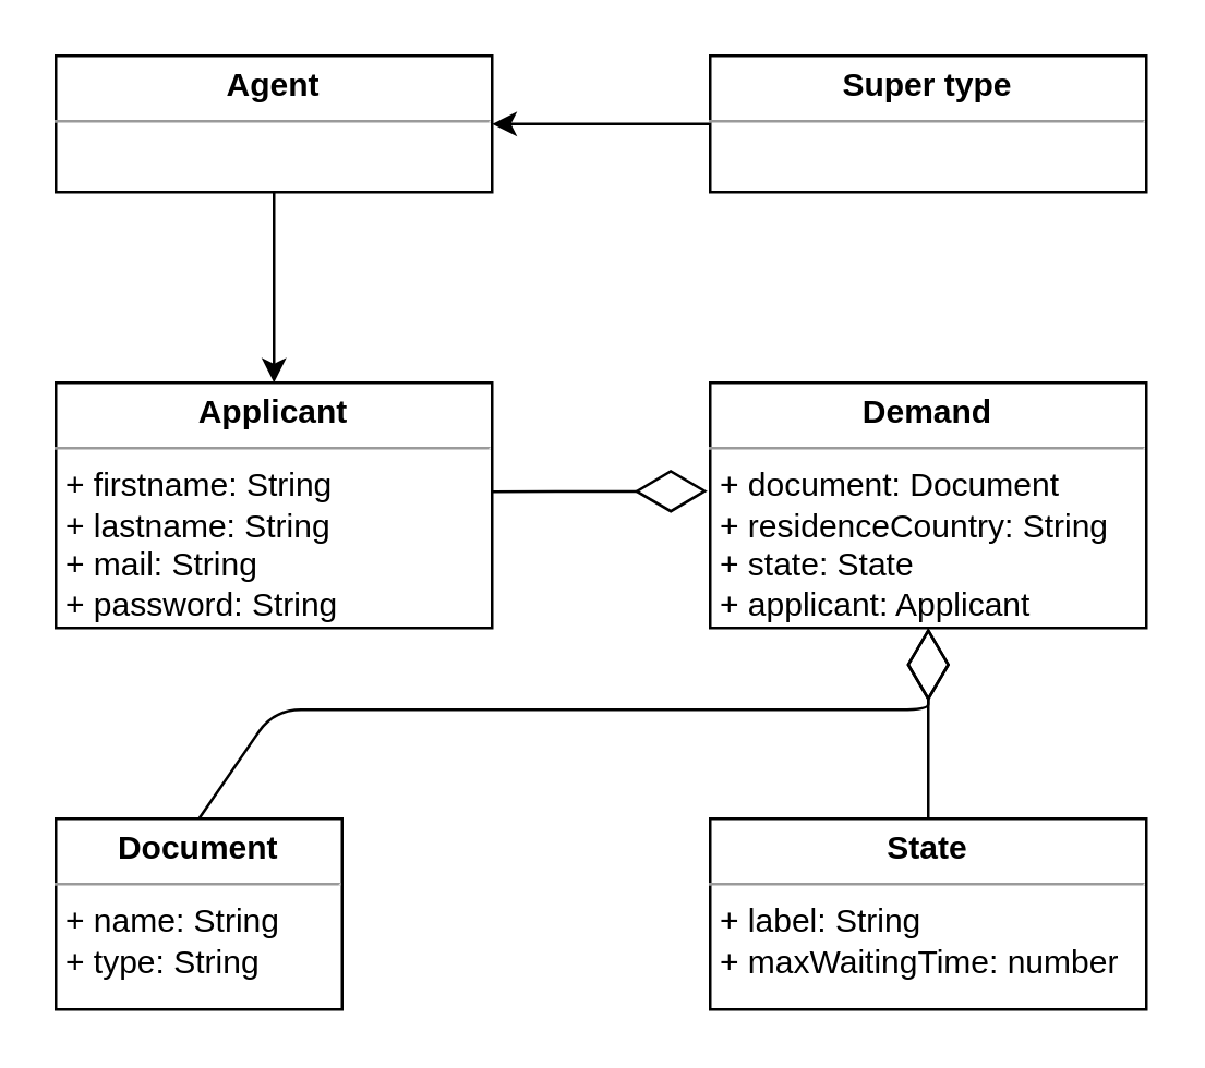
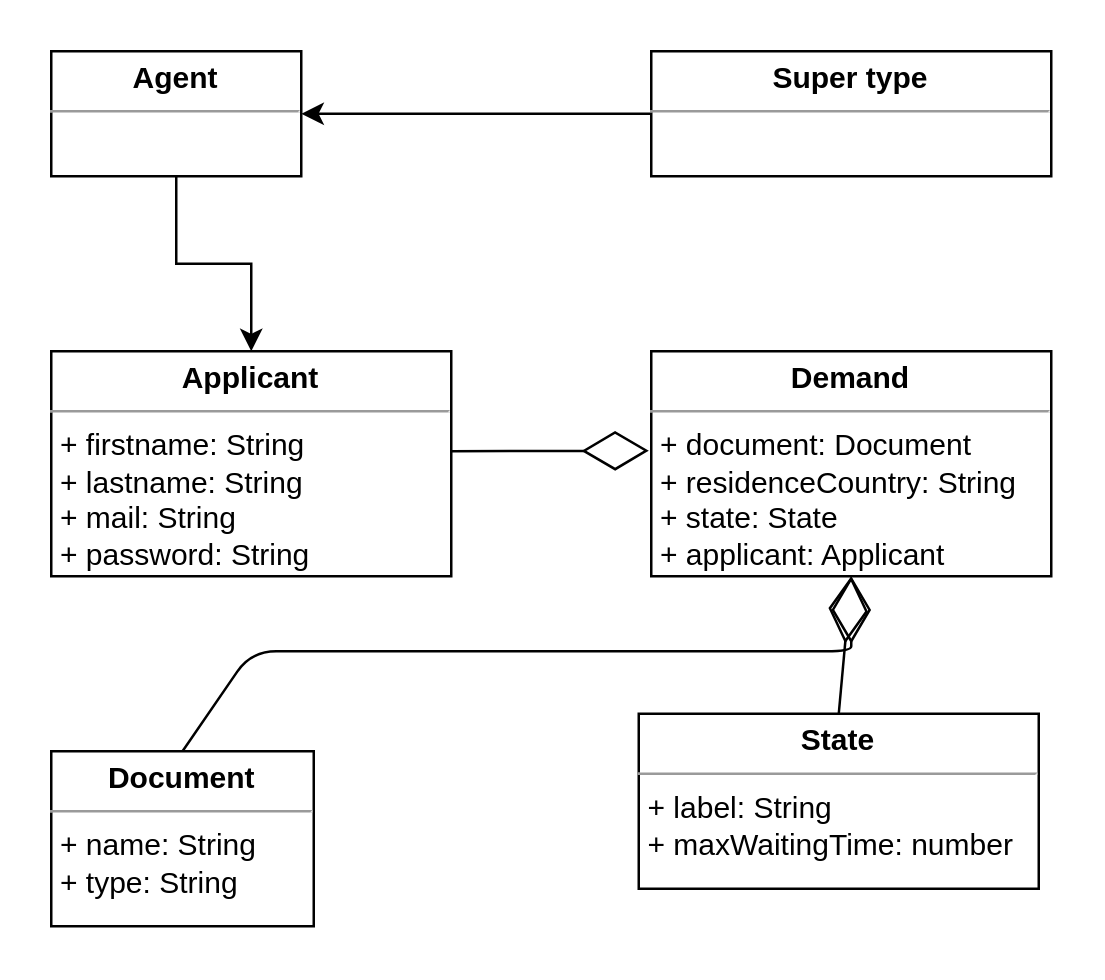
- <mxCell id="3" value="&lt;p style=&quot;margin: 0px ; margin-top: 4px ; text-align: center&quot;&gt;&lt;b&gt;Agent&lt;/b&gt;&lt;/p&gt;&lt;hr size=&quot;1&quot;&gt;&lt;p style=&quot;margin: 0px ; margin-left: 4px&quot;&gt;&lt;br&gt;&lt;/p&gt;" style="verticalAlign=top;align=left;overflow=fill;fontSize=12;fontFamily=Helvetica;html=1;" parent="1" vertex="1"><mxGeometry x="20" y="20" width="160" height="50" as="geometry" /></mxCell>
+ <mxCell id="3" value="&lt;p style=&quot;margin: 0px ; margin-top: 4px ; text-align: center&quot;&gt;&lt;b&gt;Agent&lt;/b&gt;&lt;/p&gt;&lt;hr size=&quot;1&quot;&gt;&lt;p style=&quot;margin: 0px ; margin-left: 4px&quot;&gt;&lt;br&gt;&lt;/p&gt;" style="verticalAlign=top;align=left;overflow=fill;fontSize=12;fontFamily=Helvetica;html=1;" parent="1" vertex="1"><mxGeometry x="20" y="20" width="100" height="50" as="geometry" /></mxCell>
- <mxCell id="7" value="&lt;p style=&quot;margin: 0px ; margin-top: 4px ; text-align: center&quot;&gt;&lt;b&gt;State&lt;/b&gt;&lt;/p&gt;&lt;hr size=&quot;1&quot;&gt;&lt;p style=&quot;margin: 0px ; margin-left: 4px&quot;&gt;+ label: String&lt;/p&gt;&lt;p style=&quot;margin: 0px ; margin-left: 4px&quot;&gt;+ maxWaitingTime: number&lt;/p&gt;" style="verticalAlign=top;align=left;overflow=fill;fontSize=12;fontFamily=Helvetica;html=1;" parent="1" vertex="1"><mxGeometry x="260" y="300" width="160" height="70" as="geometry" /></mxCell>
+ <mxCell id="7" value="&lt;p style=&quot;margin: 0px ; margin-top: 4px ; text-align: center&quot;&gt;&lt;b&gt;State&lt;/b&gt;&lt;/p&gt;&lt;hr size=&quot;1&quot;&gt;&lt;p style=&quot;margin: 0px ; margin-left: 4px&quot;&gt;+ label: String&lt;/p&gt;&lt;p style=&quot;margin: 0px ; margin-left: 4px&quot;&gt;+ maxWaitingTime: number&lt;/p&gt;" style="verticalAlign=top;align=left;overflow=fill;fontSize=12;fontFamily=Helvetica;html=1;" parent="1" vertex="1"><mxGeometry x="255" y="285" width="160" height="70" as="geometry" /></mxCell>
